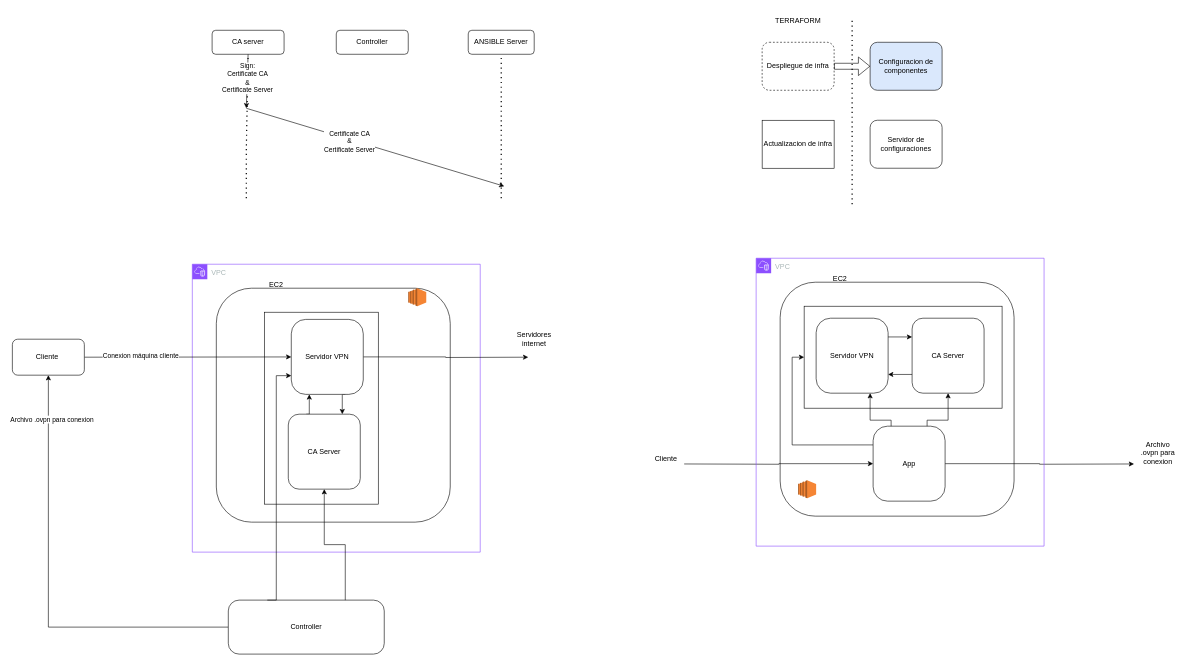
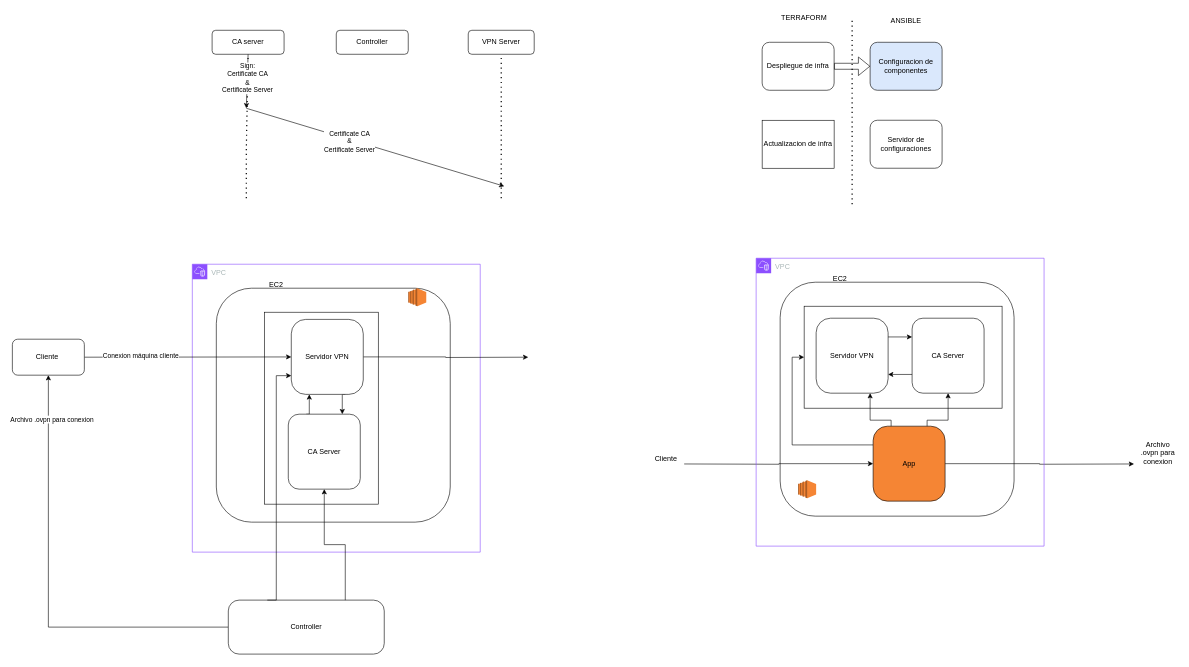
- <mxCell id="8" value="TERRAFORM" style="text;html=1;strokeColor=none;fillColor=none;align=center;verticalAlign=middle;whiteSpace=wrap;rounded=0;" parent="1" vertex="1"><mxGeometry x="1300" y="20" width="60" height="30" as="geometry" /></mxCell>
+ <mxCell id="8" value="TERRAFORM" style="text;html=1;strokeColor=none;fillColor=none;align=center;verticalAlign=middle;whiteSpace=wrap;rounded=0;" parent="1" vertex="1"><mxGeometry x="1310" y="15" width="60" height="30" as="geometry" /></mxCell>
+ <mxCell id="9" value="ANSIBLE" style="text;html=1;strokeColor=none;fillColor=none;align=center;verticalAlign=middle;whiteSpace=wrap;rounded=0;" parent="1" vertex="1"><mxGeometry x="1480" y="20" width="60" height="30" as="geometry" /></mxCell>
- <mxCell id="29" value="ANSIBLE Server" style="rounded=1;whiteSpace=wrap;html=1;" parent="1" vertex="1"><mxGeometry x="780" y="50" width="110" height="40" as="geometry" /></mxCell>
+ <mxCell id="29" value="VPN Server" style="rounded=1;whiteSpace=wrap;html=1;" parent="1" vertex="1"><mxGeometry x="780" y="50" width="110" height="40" as="geometry" /></mxCell>
- <mxCell id="2" value="Despliegue de infra" style="rounded=1;whiteSpace=wrap;html=1;dashed=1;" parent="1" vertex="1"><mxGeometry x="1270" y="70" width="120" height="80" as="geometry" /></mxCell>
+ <mxCell id="2" value="Despliegue de infra" style="rounded=1;whiteSpace=wrap;html=1;" parent="1" vertex="1"><mxGeometry x="1270" y="70" width="120" height="80" as="geometry" /></mxCell>
- <mxCell id="52" value="Servidores internet" style="text;html=1;align=center;verticalAlign=middle;whiteSpace=wrap;rounded=0;" vertex="1" parent="1"><mxGeometry x="840" y="550" width="100" height="30" as="geometry" /></mxCell>
- <mxCell id="15" value="App" style="rounded=1;whiteSpace=wrap;html=1;arcSize=20;" parent="1" vertex="1"><mxGeometry x="1455" y="710" width="120" height="125" as="geometry" /></mxCell>
+ <mxCell id="15" value="App" style="rounded=1;whiteSpace=wrap;html=1;arcSize=20;fillColor=#f58534;" parent="1" vertex="1"><mxGeometry x="1455" y="710" width="120" height="125" as="geometry" /></mxCell>
